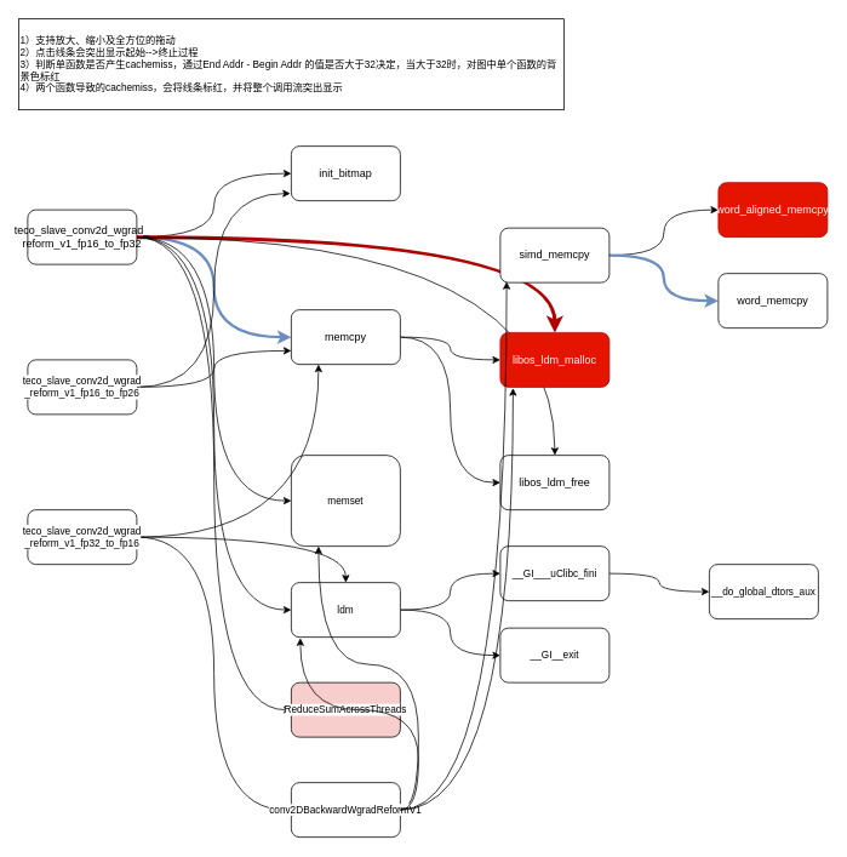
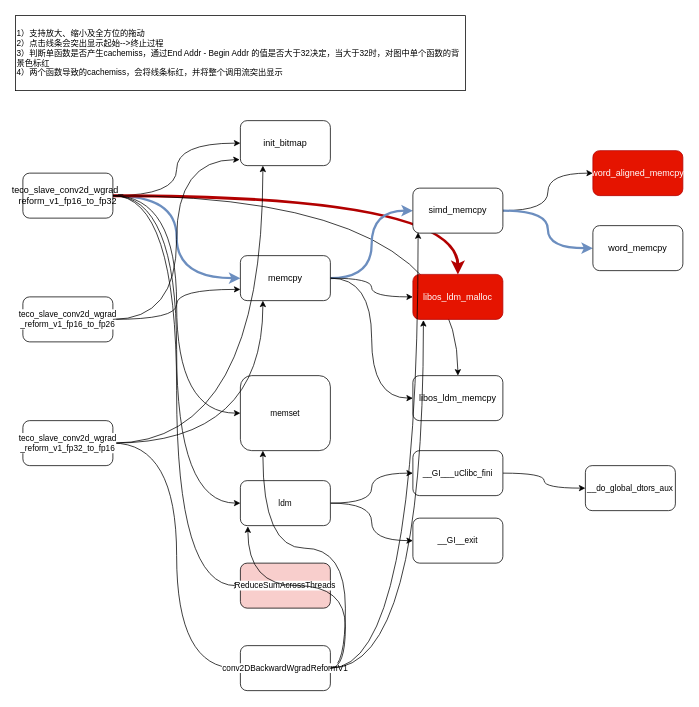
+ <mxCell id="11" style="edgeStyle=orthogonalEdgeStyle;curved=1;rounded=0;orthogonalLoop=1;jettySize=auto;html=1;exitX=1;exitY=0.5;exitDx=0;exitDy=0;entryX=0;entryY=0.5;entryDx=0;entryDy=0;strokeColor=#6c8ebf;align=center;verticalAlign=middle;fontFamily=Helvetica;fontSize=11;fontColor=default;labelBackgroundColor=default;endArrow=classic;fillColor=#dae8fc;gradientColor=#7ea6e0;strokeWidth=3;" edge="1" parent="1" source="14" target="17"><mxGeometry relative="1" as="geometry" /></mxCell>
- <mxCell id="19" value="libos_ldm_free" style="rounded=1;whiteSpace=wrap;html=1;" vertex="1" parent="1"><mxGeometry x="550" y="500" width="120" height="60" as="geometry" /></mxCell>
+ <mxCell id="19" value="libos_ldm_memcpy" style="rounded=1;whiteSpace=wrap;html=1;" vertex="1" parent="1"><mxGeometry x="550" y="500" width="120" height="60" as="geometry" /></mxCell>
- <mxCell id="34" style="edgeStyle=orthogonalEdgeStyle;curved=1;rounded=0;orthogonalLoop=1;jettySize=auto;html=1;exitX=1;exitY=0.5;exitDx=0;exitDy=0;strokeColor=default;align=center;verticalAlign=middle;fontFamily=Helvetica;fontSize=11;fontColor=default;labelBackgroundColor=default;endArrow=classic;" edge="1" parent="1" source="37" target="25"><mxGeometry relative="1" as="geometry" /></mxCell>
+ <mxCell id="34" style="edgeStyle=orthogonalEdgeStyle;curved=1;rounded=0;orthogonalLoop=1;jettySize=auto;html=1;exitX=1;exitY=0.5;exitDx=0;exitDy=0;entryX=0.25;entryY=1;entryDx=0;entryDy=0;strokeColor=default;align=center;verticalAlign=middle;fontFamily=Helvetica;fontSize=11;fontColor=default;labelBackgroundColor=default;endArrow=classic;" edge="1" parent="1" source="37" target="10"><mxGeometry relative="1" as="geometry" /></mxCell>
